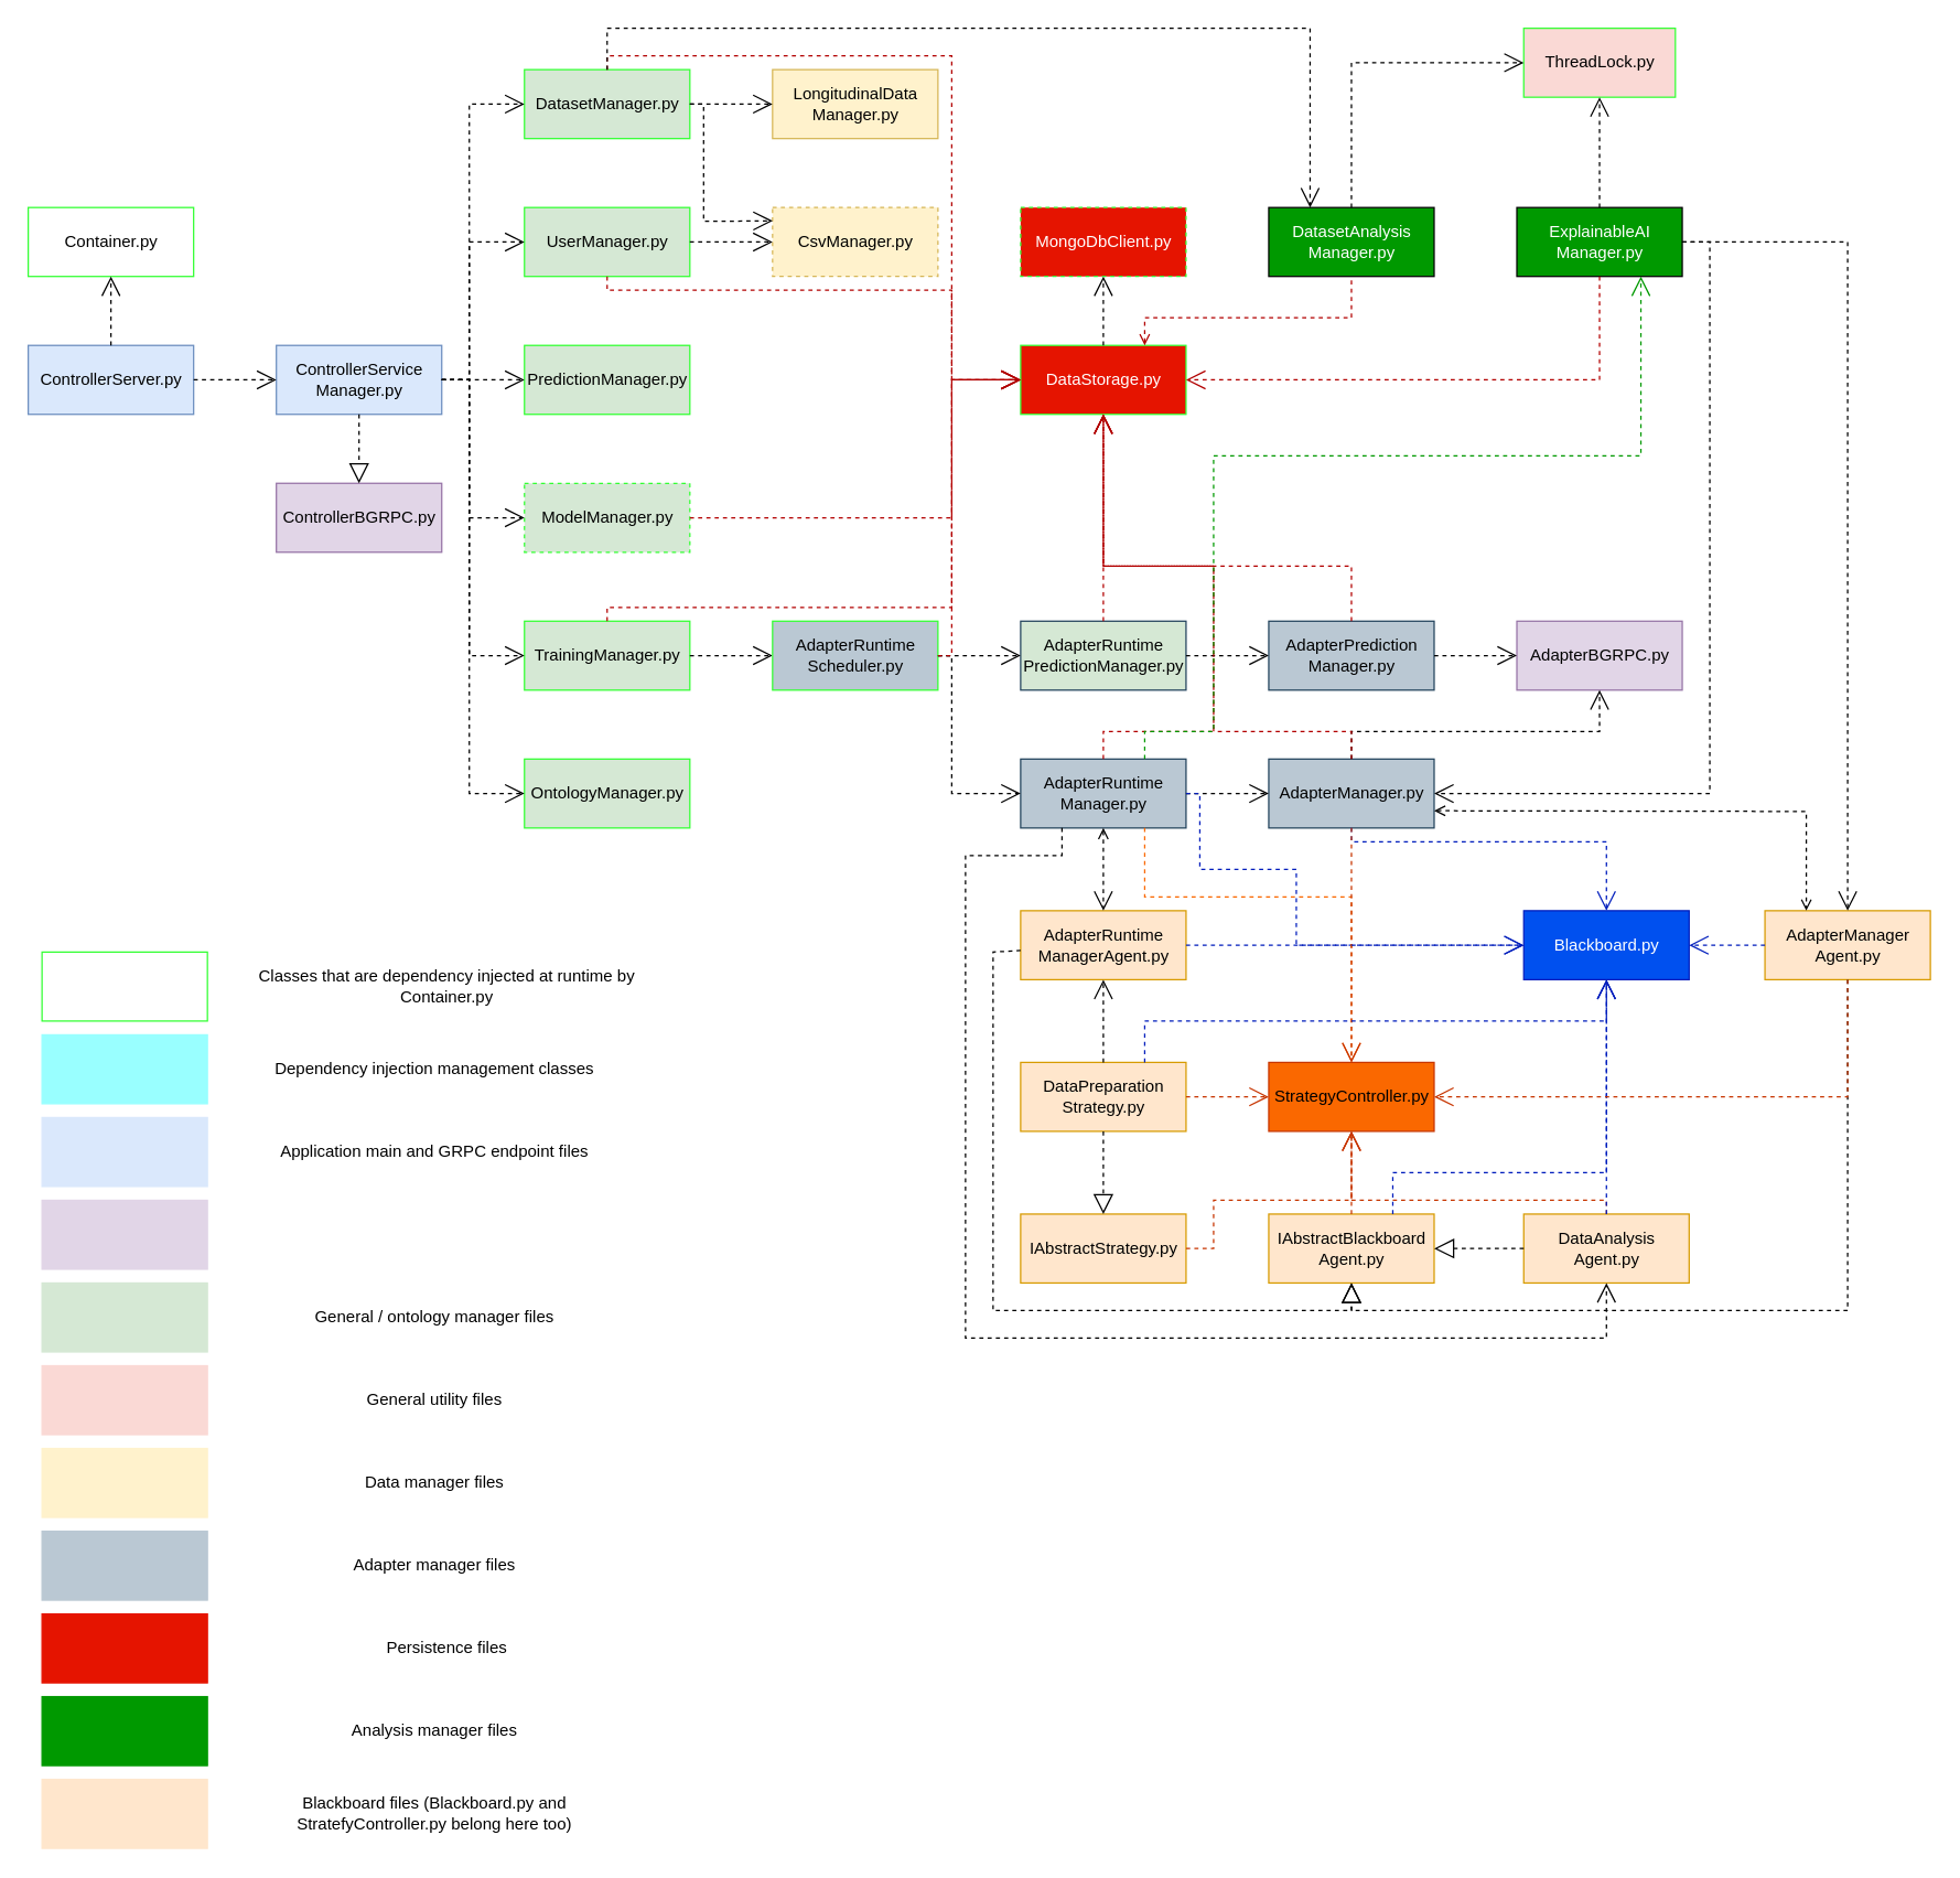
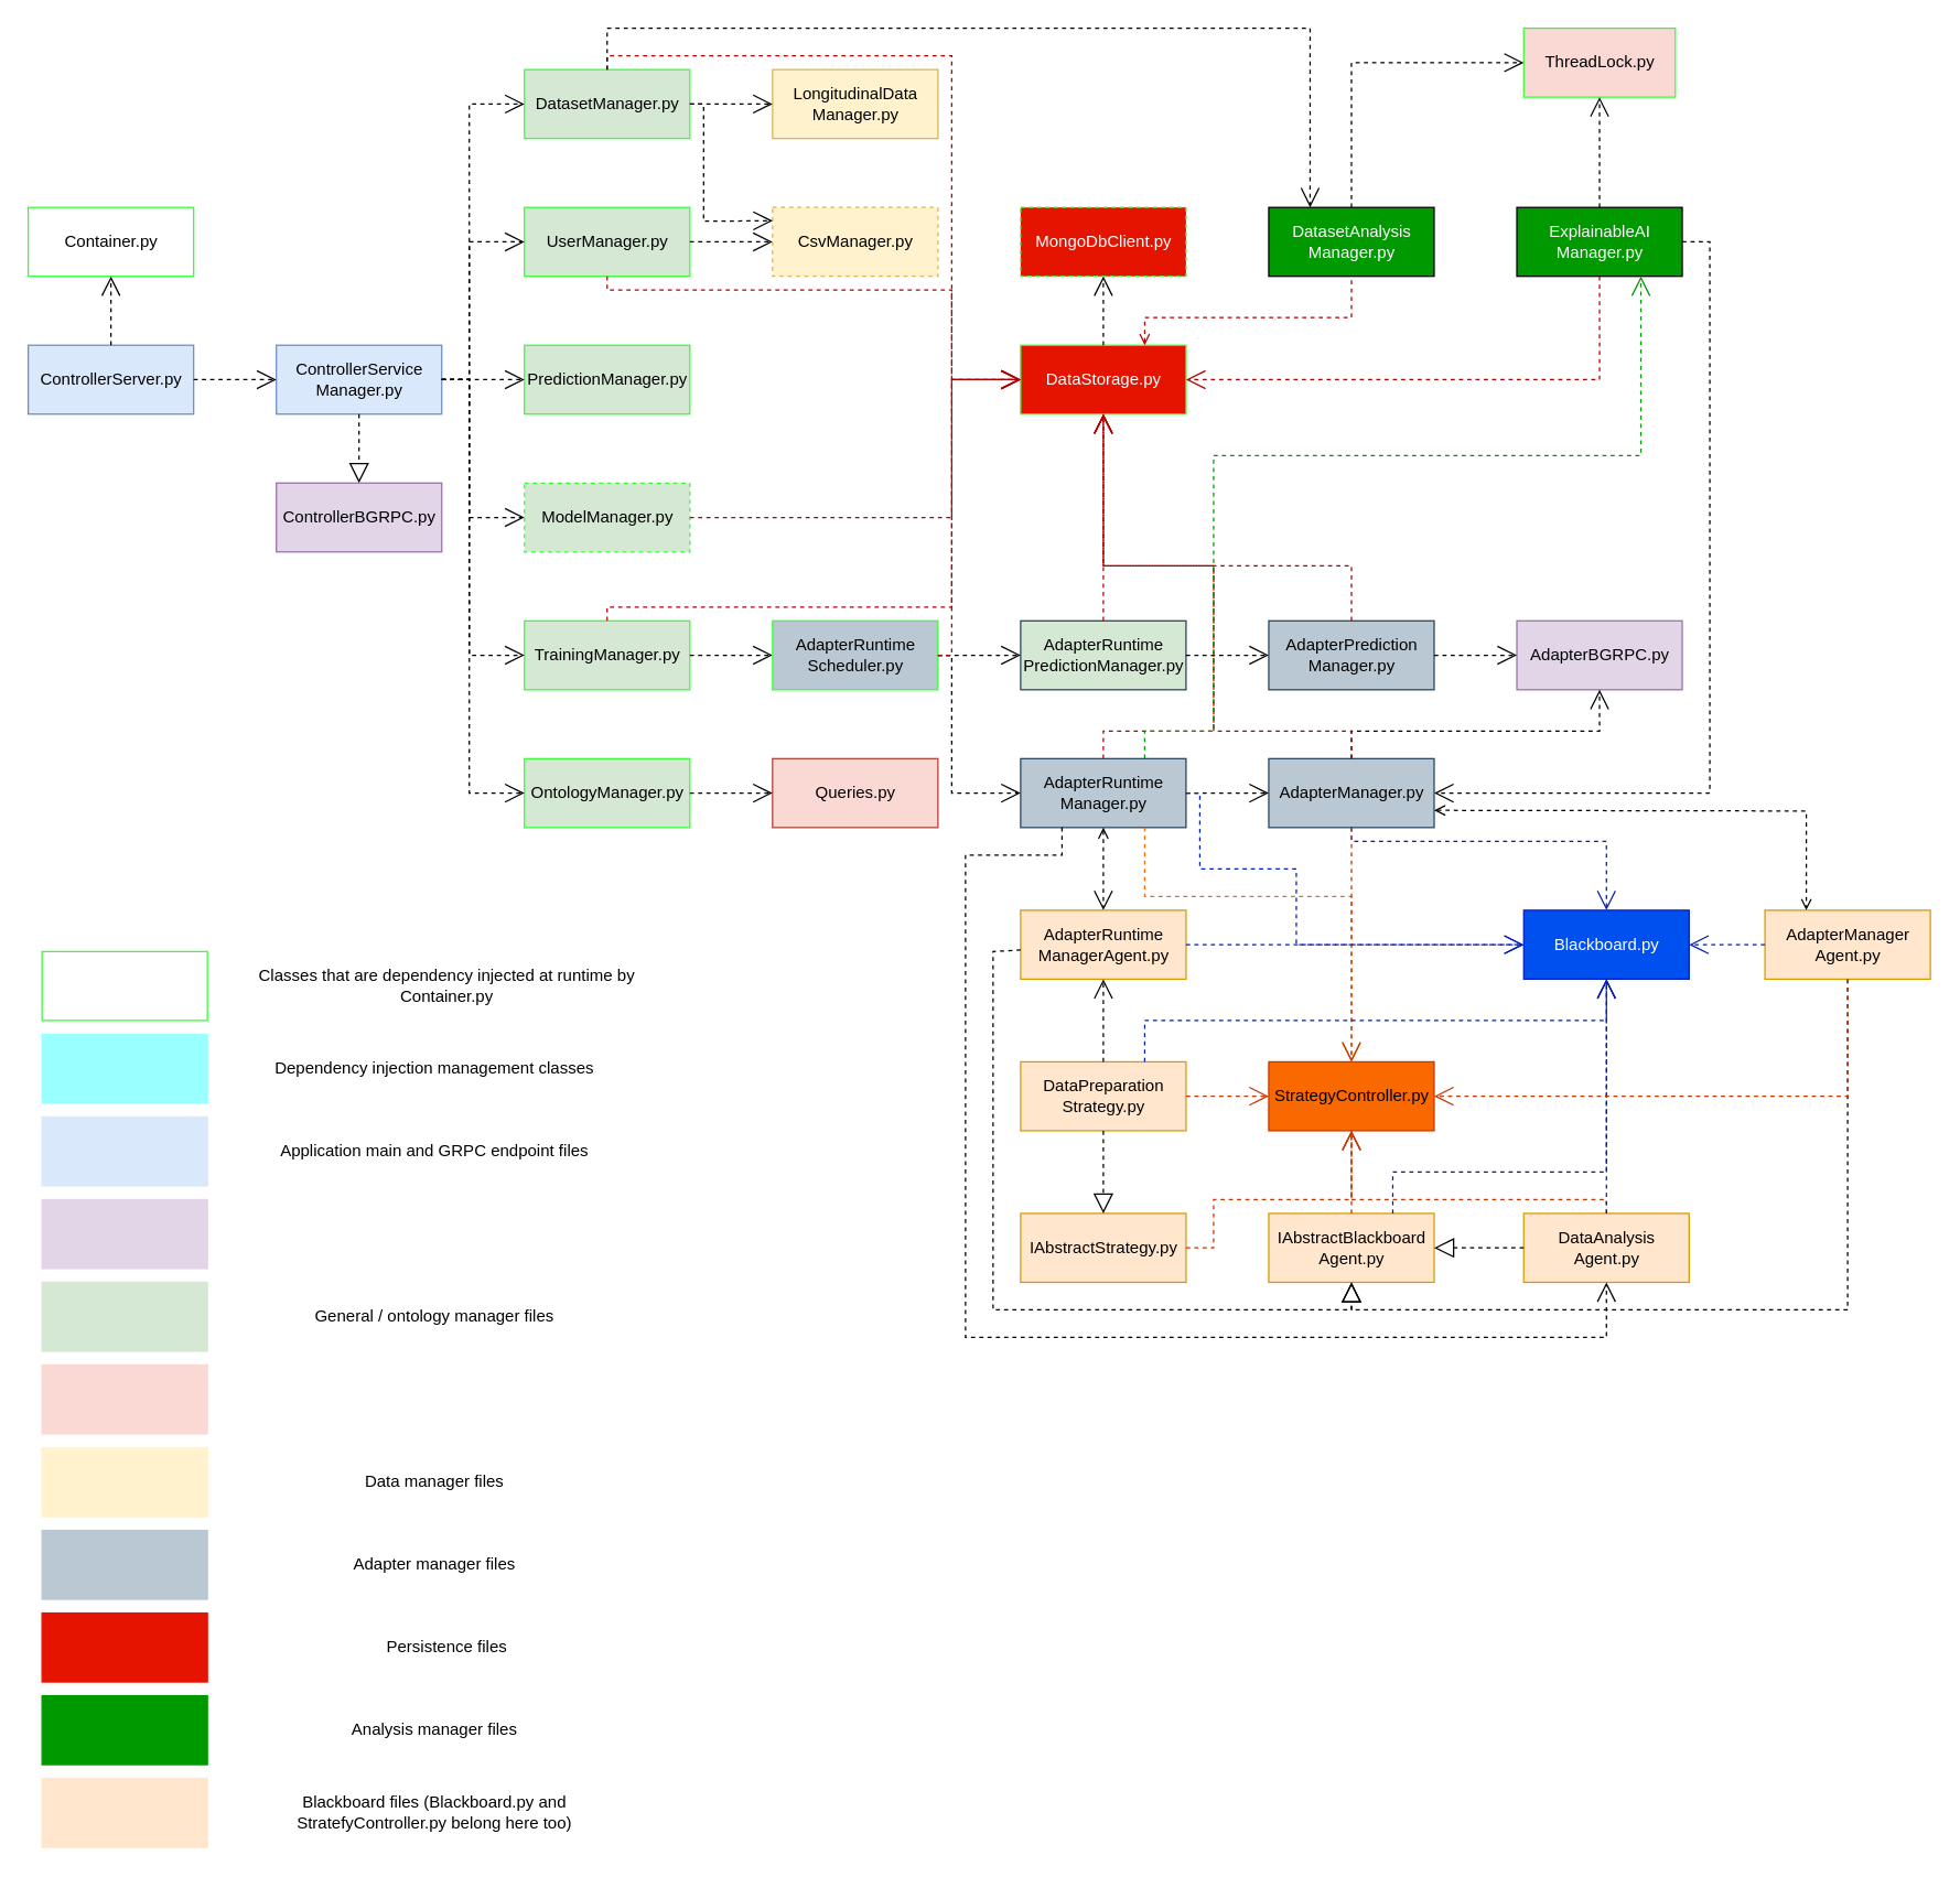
- <mxCell id="62" value="" style="endArrow=open;endSize=12;dashed=1;html=1;rounded=0;" parent="1" source="39" target="54" edge="1"><mxGeometry width="160" relative="1" as="geometry"><mxPoint x="1380" y="190" as="sourcePoint" /><mxPoint x="1540" y="190" as="targetPoint" /><Array as="points"><mxPoint x="1340" y="175" /></Array></mxGeometry></mxCell>
+ <mxCell id="25" value="" style="endArrow=open;endSize=12;dashed=1;html=1;rounded=0;" parent="1" source="22" target="24" edge="1"><mxGeometry width="160" relative="1" as="geometry"><mxPoint x="470" y="630" as="sourcePoint" /><mxPoint x="630" y="630" as="targetPoint" /></mxGeometry></mxCell>
+ <mxCell id="24" value="Queries.py" style="html=1;fillColor=#fad9d5;strokeColor=#ae4132;" parent="1" vertex="1"><mxGeometry x="560" y="550" width="120" height="50" as="geometry" /></mxCell>
- <mxCell id="102" value="General utility files" style="text;html=1;strokeColor=none;fillColor=none;align=center;verticalAlign=middle;whiteSpace=wrap;rounded=0;" parent="1" vertex="1"><mxGeometry x="170" y="1000" width="290" height="30" as="geometry" /></mxCell>
